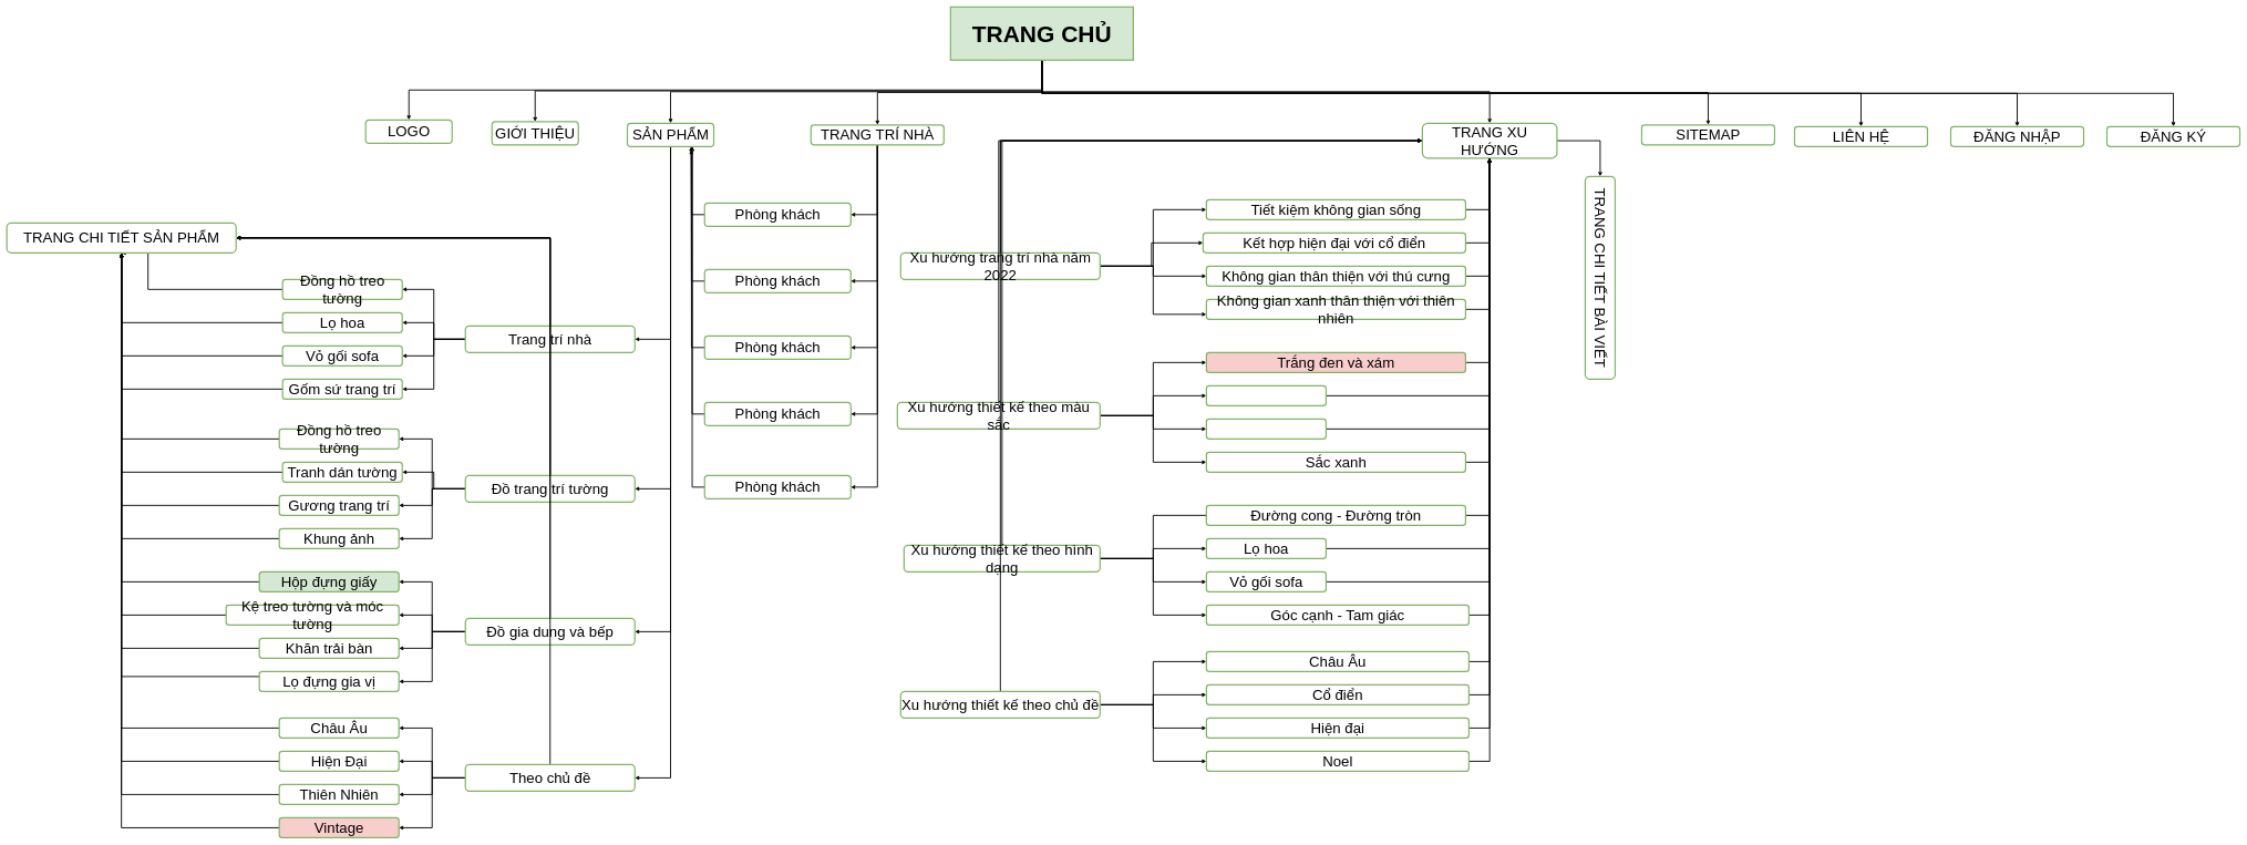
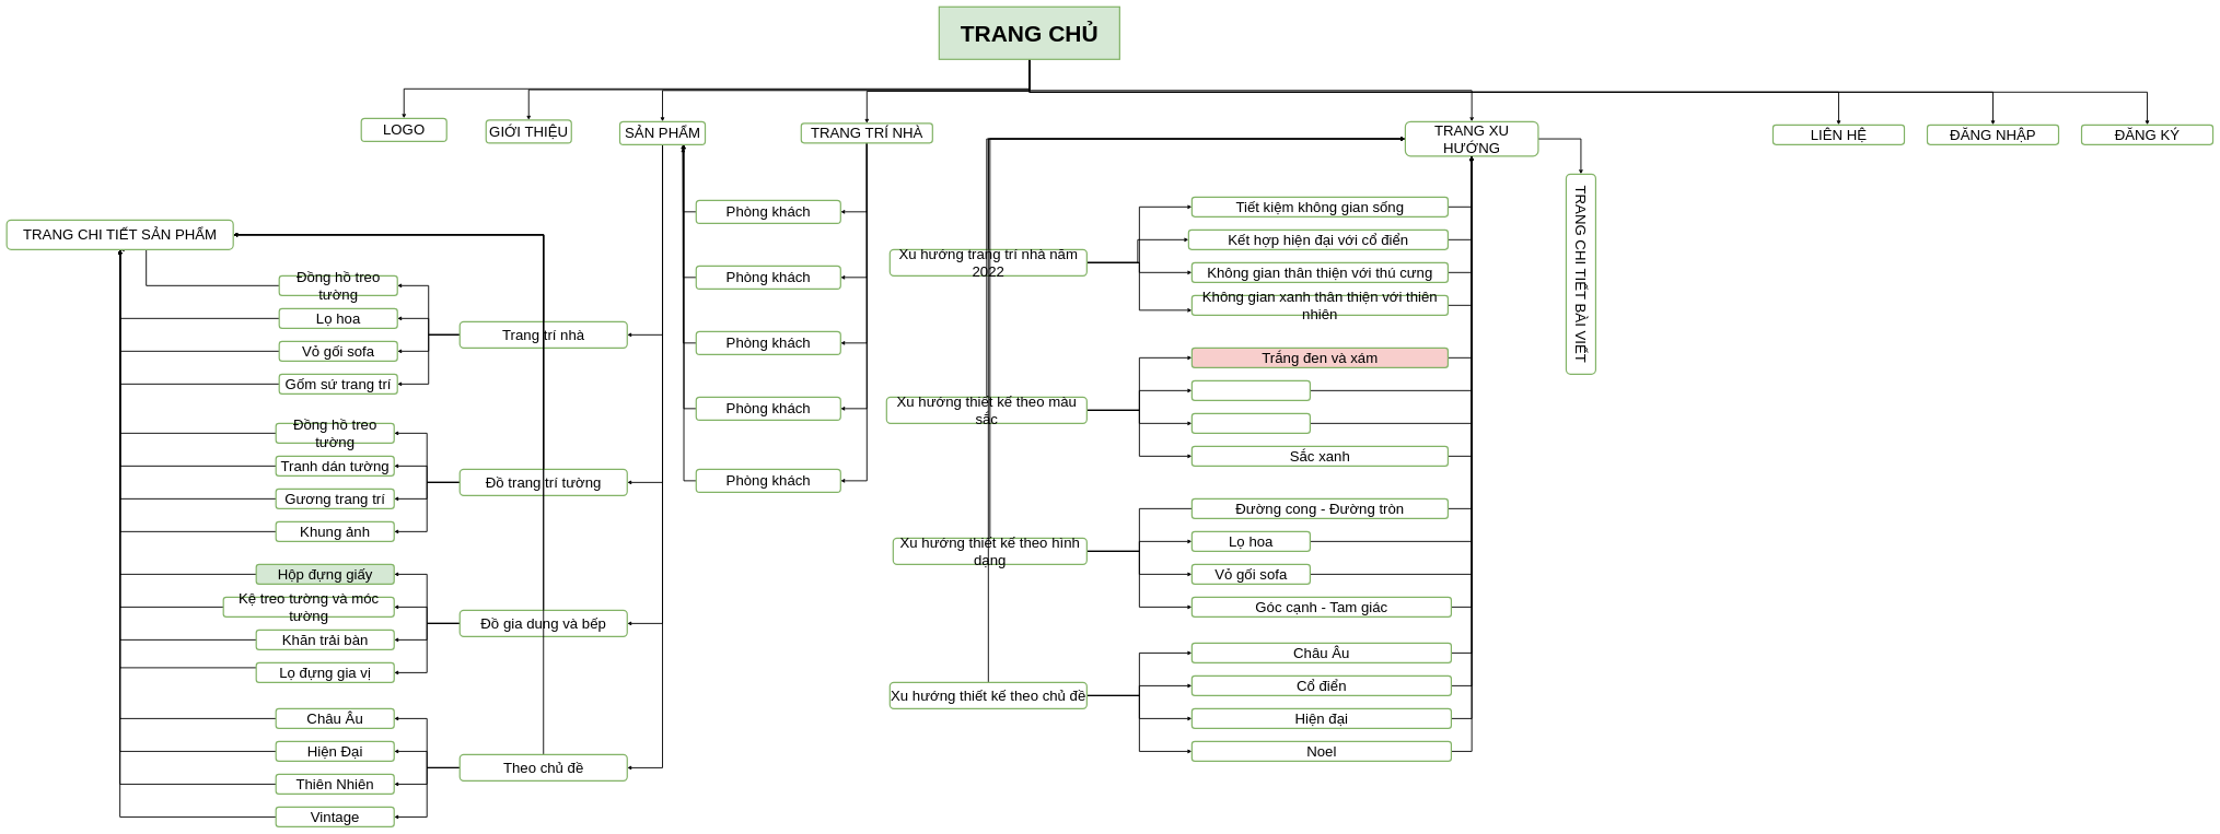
- <mxCell id="7" style="edgeStyle=orthogonalEdgeStyle;rounded=0;orthogonalLoop=1;jettySize=auto;html=1;exitX=0.5;exitY=1;exitDx=0;exitDy=0;entryX=0.5;entryY=0;entryDx=0;entryDy=0;fontSize=44;strokeWidth=3;" edge="1" parent="1" source="11" target="152"><mxGeometry relative="1" as="geometry" /></mxCell>
- <mxCell id="152" value="SITEMAP" style="rounded=1;whiteSpace=wrap;html=1;fontSize=44;strokeColor=#82B366;strokeWidth=4;" vertex="1" parent="1"><mxGeometry x="4940" y="375" width="400" height="60" as="geometry" /></mxCell>
- <mxCell id="43" value="Tranh dán tường" style="rounded=1;whiteSpace=wrap;html=1;fontSize=44;strokeColor=#82B366;strokeWidth=4;" vertex="1" parent="1"><mxGeometry x="850" y="1390" width="360" height="60" as="geometry" /></mxCell>
+ <mxCell id="43" value="Tranh dán tường" style="rounded=1;whiteSpace=wrap;html=1;fontSize=44;strokeColor=#82B366;strokeWidth=4;" vertex="1" parent="1"><mxGeometry x="840" y="1390" width="360" height="60" as="geometry" /></mxCell>
- <mxCell id="75" value="Vintage" style="rounded=1;whiteSpace=wrap;html=1;fontSize=44;strokeColor=#82B366;strokeWidth=4;fillColor=#f8cecc;" vertex="1" parent="1"><mxGeometry x="840" y="2460" width="360" height="60" as="geometry" /></mxCell>
+ <mxCell id="75" value="Vintage" style="rounded=1;whiteSpace=wrap;html=1;fontSize=44;strokeColor=#82B366;strokeWidth=4;" vertex="1" parent="1"><mxGeometry x="840" y="2460" width="360" height="60" as="geometry" /></mxCell>
